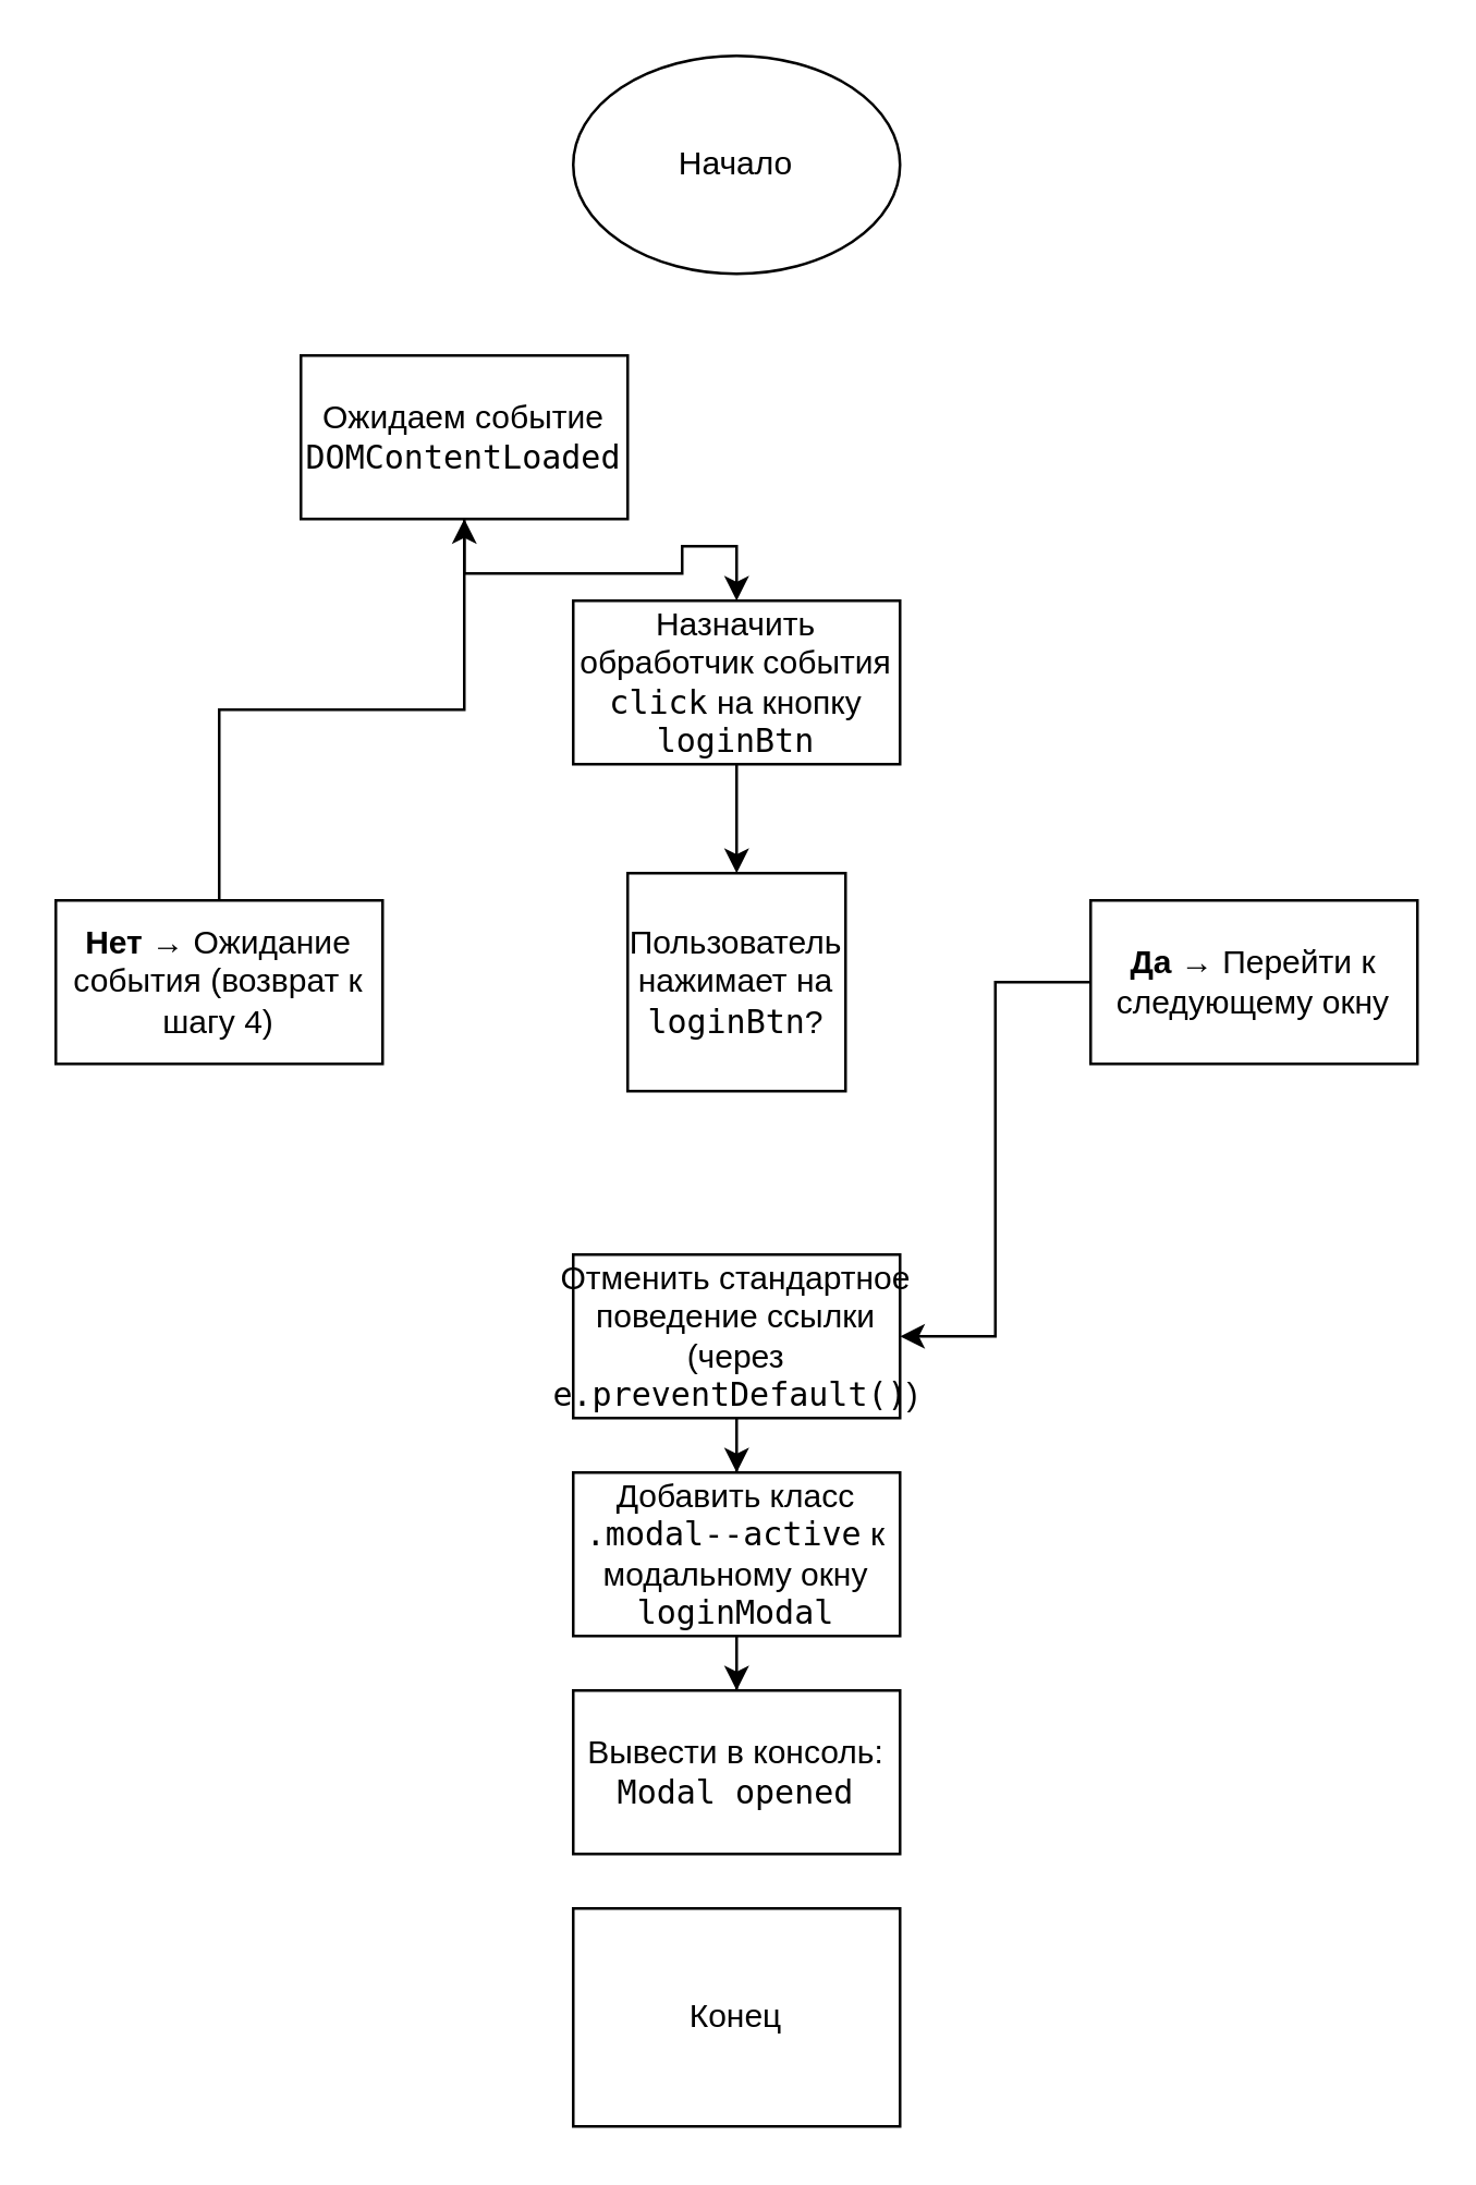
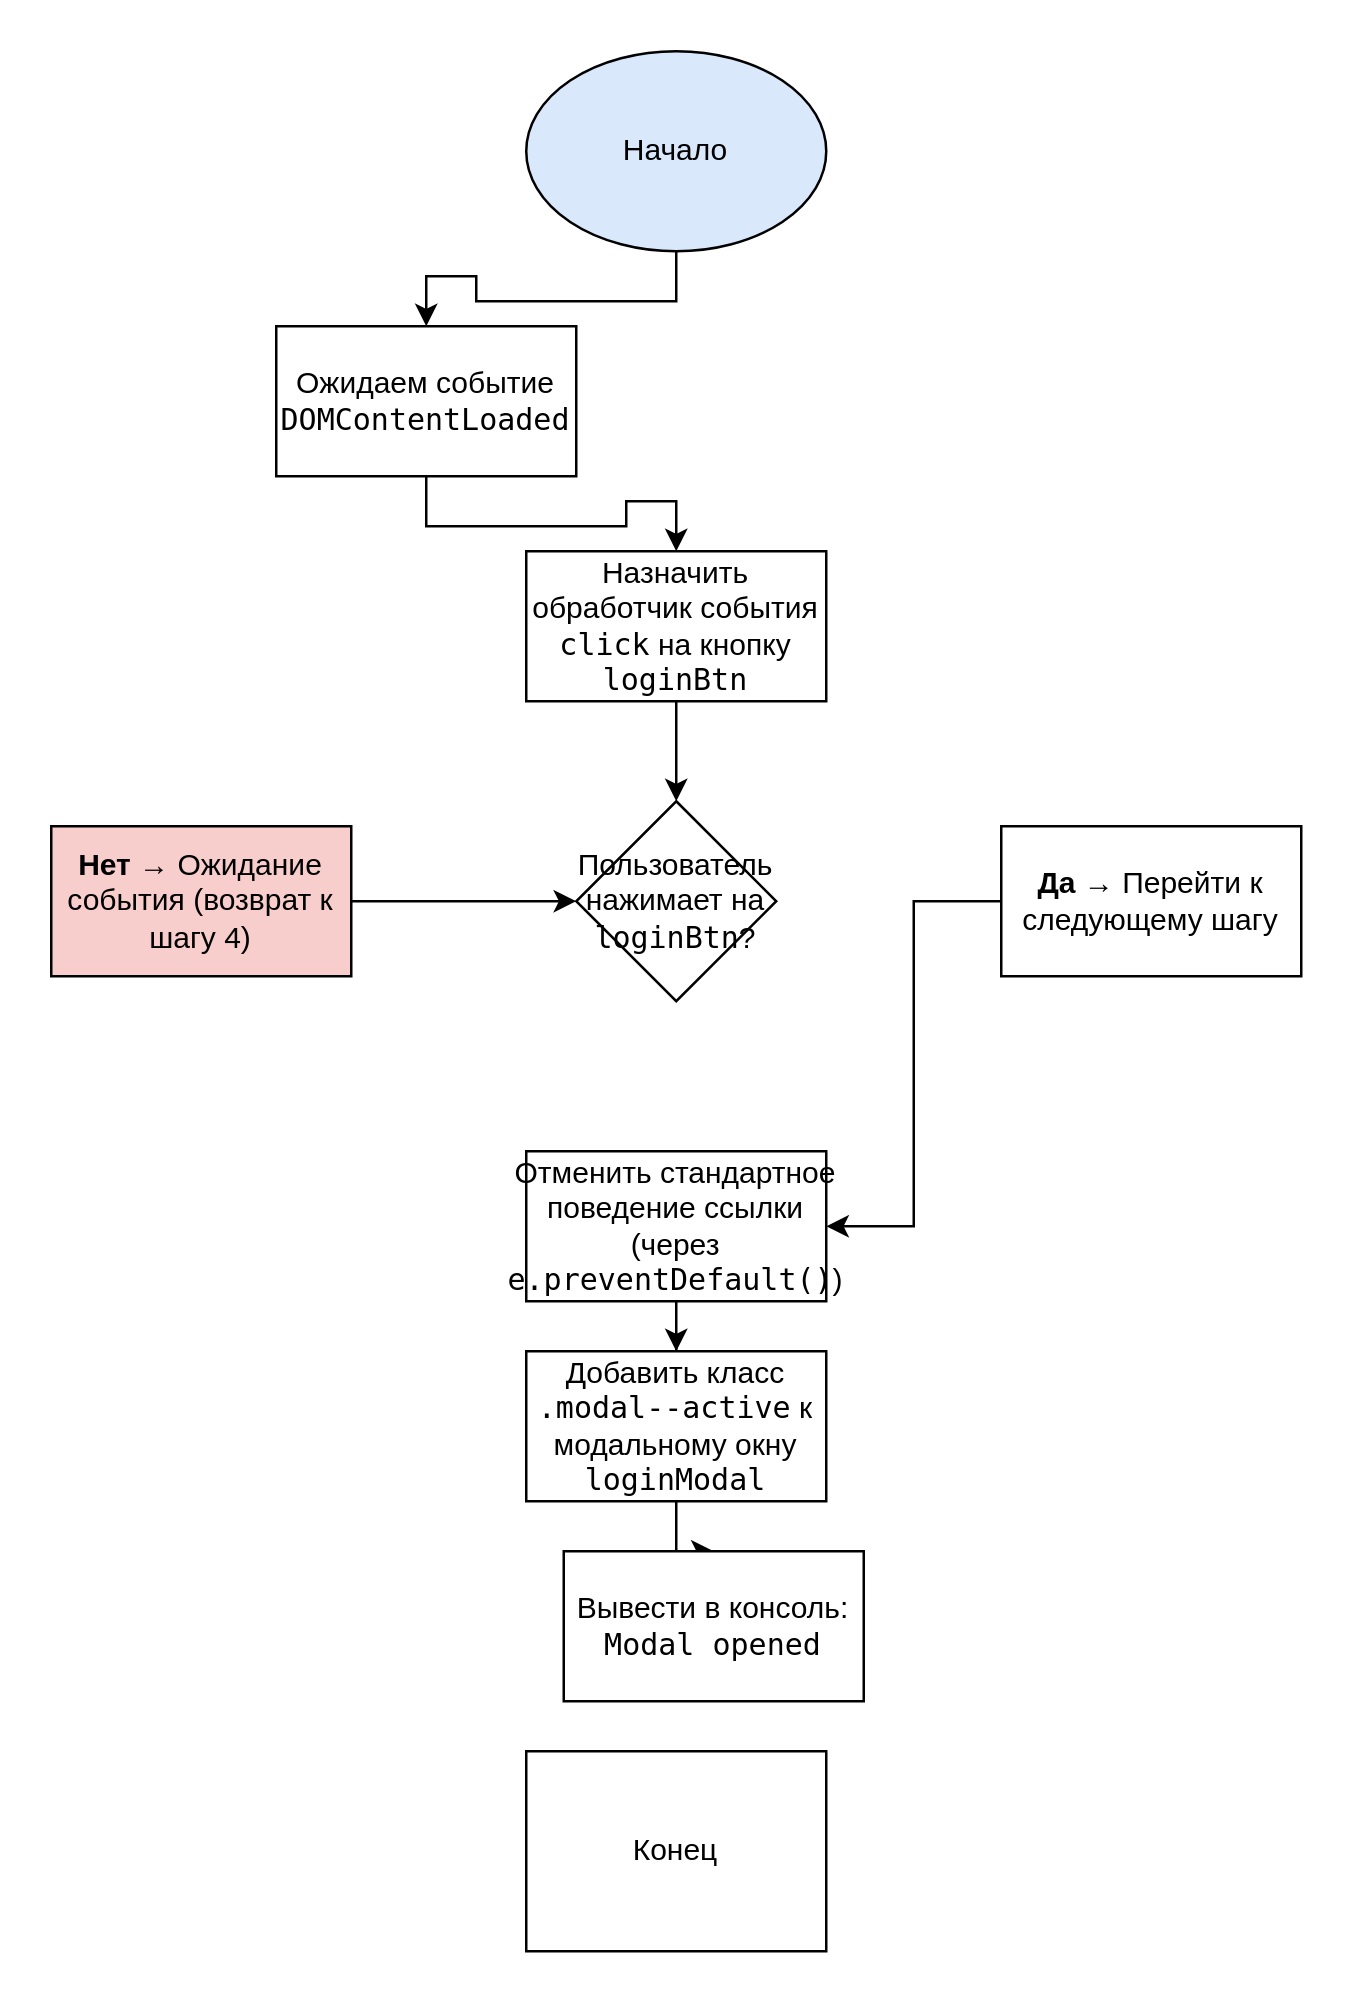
- <mxCell id="3" value="Начало" style="ellipse;whiteSpace=wrap;html=1;" vertex="1" parent="1"><mxGeometry x="210" y="20" width="120" height="80" as="geometry" /></mxCell>
+ <mxCell id="3" value="Начало" style="ellipse;whiteSpace=wrap;html=1;fillColor=#dae8fc;" vertex="1" parent="1"><mxGeometry x="210" y="20" width="120" height="80" as="geometry" /></mxCell>
+ <mxCell id="2" style="edgeStyle=orthogonalEdgeStyle;rounded=0;orthogonalLoop=1;jettySize=auto;html=1;" edge="1" parent="1" source="3" target="5"><mxGeometry relative="1" as="geometry" /></mxCell>
- <mxCell id="11" style="edgeStyle=orthogonalEdgeStyle;rounded=0;orthogonalLoop=1;jettySize=auto;html=1;" edge="1" parent="1" source="12" target="5"><mxGeometry relative="1" as="geometry" /></mxCell>
+ <mxCell id="11" style="edgeStyle=orthogonalEdgeStyle;rounded=0;orthogonalLoop=1;jettySize=auto;html=1;" edge="1" parent="1" source="12" target="8"><mxGeometry relative="1" as="geometry" /></mxCell>
- <mxCell id="12" value="&lt;strong data-end=&quot;317&quot; data-start=&quot;310&quot;&gt;Нет&lt;/strong&gt; → Ожидание события (возврат к шагу 4)" style="rounded=0;whiteSpace=wrap;html=1;" vertex="1" parent="1"><mxGeometry x="20" y="330" width="120" height="60" as="geometry" /></mxCell>
+ <mxCell id="12" value="&lt;strong data-end=&quot;317&quot; data-start=&quot;310&quot;&gt;Нет&lt;/strong&gt; → Ожидание события (возврат к шагу 4)" style="rounded=0;whiteSpace=wrap;html=1;fillColor=#f8cecc;" vertex="1" parent="1"><mxGeometry x="20" y="330" width="120" height="60" as="geometry" /></mxCell>
- <mxCell id="8" value="Пользователь нажимает на &lt;code data-end=&quot;303&quot; data-start=&quot;293&quot;&gt;loginBtn&lt;/code&gt;?" style="whiteSpace=wrap;html=1;rounded=0;" vertex="1" parent="1"><mxGeometry x="230" y="320" width="80" height="80" as="geometry" /></mxCell>
+ <mxCell id="8" value="Пользователь нажимает на &lt;code data-end=&quot;303&quot; data-start=&quot;293&quot;&gt;loginBtn&lt;/code&gt;?" style="rhombus;whiteSpace=wrap;html=1;" vertex="1" parent="1"><mxGeometry x="230" y="320" width="80" height="80" as="geometry" /></mxCell>
- <mxCell id="10" value="&lt;strong data-end=&quot;367&quot; data-start=&quot;361&quot;&gt;Да&lt;/strong&gt; → Перейти к следующему окну" style="rounded=0;whiteSpace=wrap;html=1;" vertex="1" parent="1"><mxGeometry x="400" y="330" width="120" height="60" as="geometry" /></mxCell>
+ <mxCell id="10" value="&lt;strong data-end=&quot;367&quot; data-start=&quot;361&quot;&gt;Да&lt;/strong&gt; → Перейти к следующему шагу" style="rounded=0;whiteSpace=wrap;html=1;" vertex="1" parent="1"><mxGeometry x="400" y="330" width="120" height="60" as="geometry" /></mxCell>
- <mxCell id="17" value="Вывести в консоль: &lt;code data-end=&quot;568&quot; data-start=&quot;554&quot;&gt;Modal opened&lt;/code&gt;" style="rounded=0;whiteSpace=wrap;html=1;" vertex="1" parent="1"><mxGeometry x="210" y="620" width="120" height="60" as="geometry" /></mxCell>
+ <mxCell id="17" value="Вывести в консоль: &lt;code data-end=&quot;568&quot; data-start=&quot;554&quot;&gt;Modal opened&lt;/code&gt;" style="rounded=0;whiteSpace=wrap;html=1;" vertex="1" parent="1"><mxGeometry x="225" y="620" width="120" height="60" as="geometry" /></mxCell>
